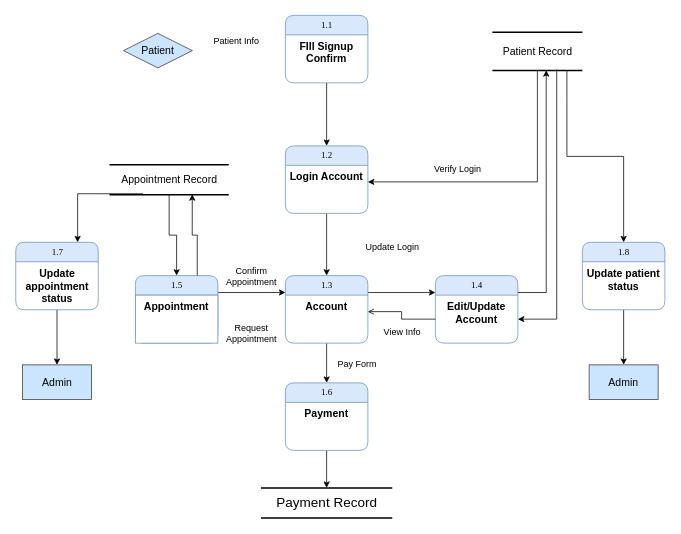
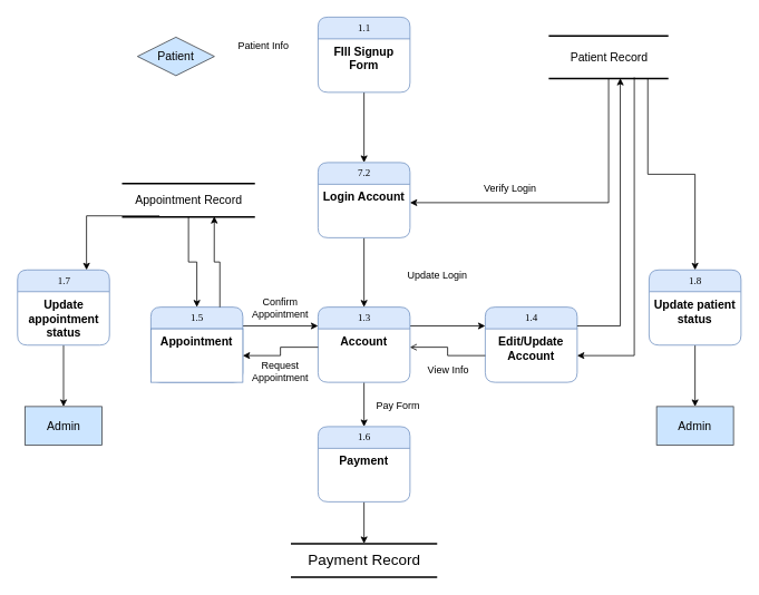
- <mxCell id="4" value="&lt;b&gt;&lt;font style=&quot;font-size: 14px;&quot;&gt;FIll Signup Confirm&lt;/font&gt;&lt;/b&gt;" style="text;html=1;strokeColor=none;fillColor=none;spacingLeft=4;spacingRight=4;whiteSpace=wrap;overflow=hidden;rotatable=0;points=[[0,0.5],[1,0.5]];portConstraint=eastwest;align=center;" parent="3" vertex="1"><mxGeometry y="26" width="110" height="44" as="geometry" /></mxCell>
+ <mxCell id="4" value="&lt;b&gt;&lt;font style=&quot;font-size: 14px;&quot;&gt;FIll Signup Form&lt;/font&gt;&lt;/b&gt;" style="text;html=1;strokeColor=none;fillColor=none;spacingLeft=4;spacingRight=4;whiteSpace=wrap;overflow=hidden;rotatable=0;points=[[0,0.5],[1,0.5]];portConstraint=eastwest;align=center;" parent="3" vertex="1"><mxGeometry y="26" width="110" height="44" as="geometry" /></mxCell>
- <mxCell id="5" value="&lt;font face=&quot;Helvetica&quot; style=&quot;font-size: 14px;&quot;&gt;Patient Record&lt;/font&gt;" style="html=1;rounded=0;shadow=0;comic=0;labelBackgroundColor=none;strokeWidth=2;fontFamily=Verdana;fontSize=12;align=center;shape=mxgraph.ios7ui.horLines;" parent="1" vertex="1"><mxGeometry x="656" y="42.5" width="120" height="51" as="geometry" /></mxCell>
+ <mxCell id="5" value="&lt;font face=&quot;Helvetica&quot; style=&quot;font-size: 14px;&quot;&gt;Patient Record&lt;/font&gt;" style="html=1;rounded=0;shadow=0;comic=0;labelBackgroundColor=none;strokeWidth=2;fontFamily=Verdana;fontSize=12;align=center;shape=mxgraph.ios7ui.horLines;" parent="1" vertex="1"><mxGeometry x="656" y="42.5" width="143.1" height="51" as="geometry" /></mxCell>
- <mxCell id="8" value="1.2" style="swimlane;html=1;fontStyle=0;childLayout=stackLayout;horizontal=1;startSize=26;horizontalStack=0;resizeParent=1;resizeLast=0;collapsible=1;marginBottom=0;swimlaneFillColor=#ffffff;align=center;rounded=1;shadow=0;comic=0;labelBackgroundColor=none;strokeWidth=1;fontFamily=Verdana;fontSize=12;fillColor=#dae8fc;strokeColor=#6c8ebf;" parent="1" vertex="1"><mxGeometry x="380" y="194" width="110" height="90" as="geometry" /></mxCell>
+ <mxCell id="8" value="7.2" style="swimlane;html=1;fontStyle=0;childLayout=stackLayout;horizontal=1;startSize=26;horizontalStack=0;resizeParent=1;resizeLast=0;collapsible=1;marginBottom=0;swimlaneFillColor=#ffffff;align=center;rounded=1;shadow=0;comic=0;labelBackgroundColor=none;strokeWidth=1;fontFamily=Verdana;fontSize=12;fillColor=#dae8fc;strokeColor=#6c8ebf;" parent="1" vertex="1"><mxGeometry x="380" y="194" width="110" height="90" as="geometry" /></mxCell>
+ <mxCell id="24" style="edgeStyle=orthogonalEdgeStyle;rounded=0;orthogonalLoop=1;jettySize=auto;html=1;" parent="1" source="13" target="23" edge="1"><mxGeometry relative="1" as="geometry" /></mxCell>
